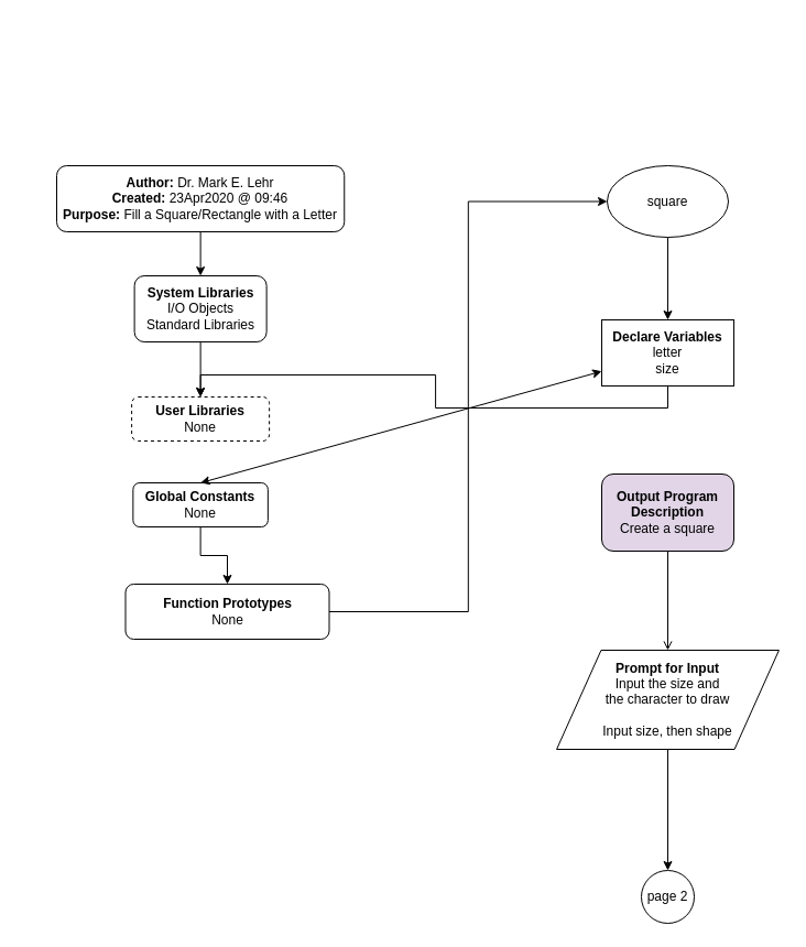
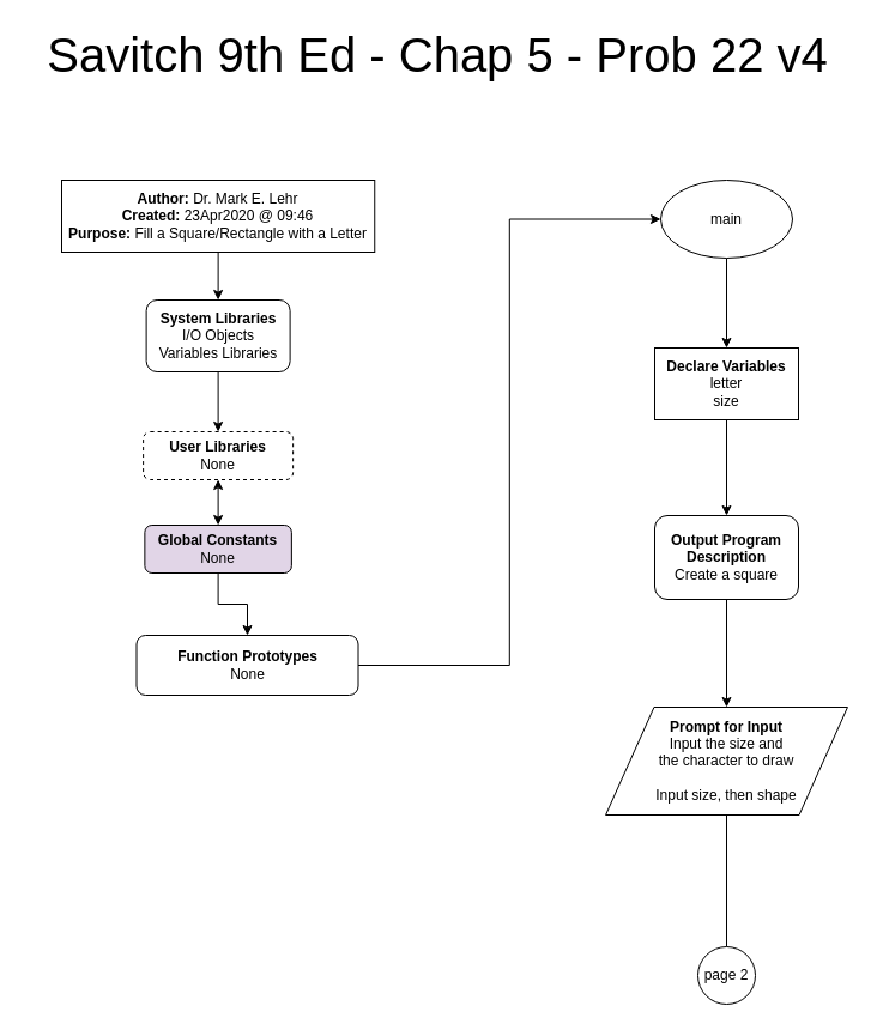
+ <mxCell id="21" value="&lt;span style=&quot;font-size: 40px&quot;&gt;Savitch 9th Ed - Chap 5 - Prob 22 v4&lt;/span&gt;" style="text;html=1;strokeColor=none;fillColor=none;align=center;verticalAlign=middle;whiteSpace=wrap;rounded=0;fontSize=21;" parent="1" vertex="1"><mxGeometry x="20" y="20" width="690" height="50" as="geometry" /></mxCell>
- <mxCell id="2" value="&lt;b&gt;Author:&lt;/b&gt;&amp;nbsp;Dr. Mark E. Lehr&lt;br&gt;&lt;b&gt;Created:&lt;/b&gt; 23Apr2020 @ 09:46&lt;br&gt;&lt;b&gt;Purpose:&lt;/b&gt;  Fill a Square/Rectangle with a Letter" style="rounded=1;whiteSpace=wrap;html=1;fontSize=12;glass=0;strokeWidth=1;shadow=0;" parent="1" vertex="1"><mxGeometry x="51" y="150" width="261.25" height="60" as="geometry" /></mxCell>
+ <mxCell id="2" value="&lt;b&gt;Author:&lt;/b&gt;&amp;nbsp;Dr. Mark E. Lehr&lt;br&gt;&lt;b&gt;Created:&lt;/b&gt; 23Apr2020 @ 09:46&lt;br&gt;&lt;b&gt;Purpose:&lt;/b&gt;  Fill a Square/Rectangle with a Letter" style="whiteSpace=wrap;html=1;fontSize=12;glass=0;strokeWidth=1;shadow=0;rounded=0;" parent="1" vertex="1"><mxGeometry x="51" y="150" width="261.25" height="60" as="geometry" /></mxCell>
- <mxCell id="13" value="square" style="ellipse;whiteSpace=wrap;html=1;" parent="1" vertex="1"><mxGeometry x="551" y="150" width="110" height="65" as="geometry" /></mxCell>
+ <mxCell id="13" value="main" style="ellipse;whiteSpace=wrap;html=1;" parent="1" vertex="1"><mxGeometry x="551" y="150" width="110" height="65" as="geometry" /></mxCell>
- <mxCell id="3" value="&lt;b&gt;System Libraries&lt;/b&gt;&lt;br&gt;I/O Objects&lt;br&gt;Standard Libraries" style="rounded=1;whiteSpace=wrap;html=1;" parent="1" vertex="1"><mxGeometry x="121.62" y="250" width="120" height="60" as="geometry" /></mxCell>
+ <mxCell id="3" value="&lt;b&gt;System Libraries&lt;/b&gt;&lt;br&gt;I/O Objects&lt;br&gt;Variables Libraries" style="rounded=1;whiteSpace=wrap;html=1;" parent="1" vertex="1"><mxGeometry x="121.62" y="250" width="120" height="60" as="geometry" /></mxCell>
- <mxCell id="14" style="edgeStyle=orthogonalEdgeStyle;rounded=0;orthogonalLoop=1;jettySize=auto;html=1;exitX=0.5;exitY=1;exitDx=0;exitDy=0;" parent="1" source="15" target="5" edge="1"><mxGeometry relative="1" as="geometry" /></mxCell>
+ <mxCell id="14" style="edgeStyle=orthogonalEdgeStyle;rounded=0;orthogonalLoop=1;jettySize=auto;html=1;exitX=0.5;exitY=1;exitDx=0;exitDy=0;entryX=0.5;entryY=0;entryDx=0;entryDy=0;" parent="1" source="15" target="17" edge="1"><mxGeometry relative="1" as="geometry" /></mxCell>
- <mxCell id="11" value="" style="endArrow=classic;startArrow=classic;html=1;exitX=0.5;exitY=0;exitDx=0;exitDy=0;" parent="1" source="8" target="15" edge="1"><mxGeometry width="50" height="50" relative="1" as="geometry"><mxPoint x="375.37" y="240" as="sourcePoint" /><mxPoint x="425.37" y="190" as="targetPoint" /></mxGeometry></mxCell>
+ <mxCell id="11" value="" style="endArrow=classic;startArrow=classic;html=1;entryX=0.5;entryY=1;entryDx=0;entryDy=0;exitX=0.5;exitY=0;exitDx=0;exitDy=0;" parent="1" source="8" target="5" edge="1"><mxGeometry width="50" height="50" relative="1" as="geometry"><mxPoint x="375.37" y="240" as="sourcePoint" /><mxPoint x="425.37" y="190" as="targetPoint" /></mxGeometry></mxCell>
- <mxCell id="8" value="&lt;b&gt;Global Constants&lt;/b&gt;&lt;br&gt;None" style="rounded=1;whiteSpace=wrap;html=1;" parent="1" vertex="1"><mxGeometry x="120.37" y="438" width="122.5" height="40" as="geometry" /></mxCell>
+ <mxCell id="8" value="&lt;b&gt;Global Constants&lt;/b&gt;&lt;br&gt;None" style="rounded=1;whiteSpace=wrap;html=1;fillColor=#e1d5e7;" parent="1" vertex="1"><mxGeometry x="120.37" y="438" width="122.5" height="40" as="geometry" /></mxCell>
- <mxCell id="17" value="&lt;b&gt;Output Program Description&lt;/b&gt;&lt;br&gt;Create a square" style="rounded=1;whiteSpace=wrap;html=1;fillColor=#e1d5e7;" parent="1" vertex="1"><mxGeometry x="546" y="430" width="120" height="70" as="geometry" /></mxCell>
+ <mxCell id="17" value="&lt;b&gt;Output Program Description&lt;/b&gt;&lt;br&gt;Create a square" style="rounded=1;whiteSpace=wrap;html=1;" parent="1" vertex="1"><mxGeometry x="546" y="430" width="120" height="70" as="geometry" /></mxCell>
- <mxCell id="16" style="edgeStyle=orthogonalEdgeStyle;rounded=0;orthogonalLoop=1;jettySize=auto;html=1;exitX=0.5;exitY=1;exitDx=0;exitDy=0;entryX=0.5;entryY=0;entryDx=0;entryDy=0;endArrow=open;" parent="1" source="17" target="19" edge="1"><mxGeometry relative="1" as="geometry" /></mxCell>
+ <mxCell id="16" style="edgeStyle=orthogonalEdgeStyle;rounded=0;orthogonalLoop=1;jettySize=auto;html=1;exitX=0.5;exitY=1;exitDx=0;exitDy=0;entryX=0.5;entryY=0;entryDx=0;entryDy=0;" parent="1" source="17" target="19" edge="1"><mxGeometry relative="1" as="geometry" /></mxCell>
- <mxCell id="18" style="edgeStyle=orthogonalEdgeStyle;rounded=0;orthogonalLoop=1;jettySize=auto;html=1;exitX=0.5;exitY=1;exitDx=0;exitDy=0;entryX=0.5;entryY=0;entryDx=0;entryDy=0;" parent="1" source="19" target="20" edge="1"><mxGeometry relative="1" as="geometry" /></mxCell>
+ <mxCell id="18" style="edgeStyle=orthogonalEdgeStyle;rounded=0;orthogonalLoop=1;jettySize=auto;html=1;exitX=0.5;exitY=1;exitDx=0;exitDy=0;entryX=0.5;entryY=0;entryDx=0;entryDy=0;endArrow=none;" parent="1" source="19" target="20" edge="1"><mxGeometry relative="1" as="geometry" /></mxCell>
